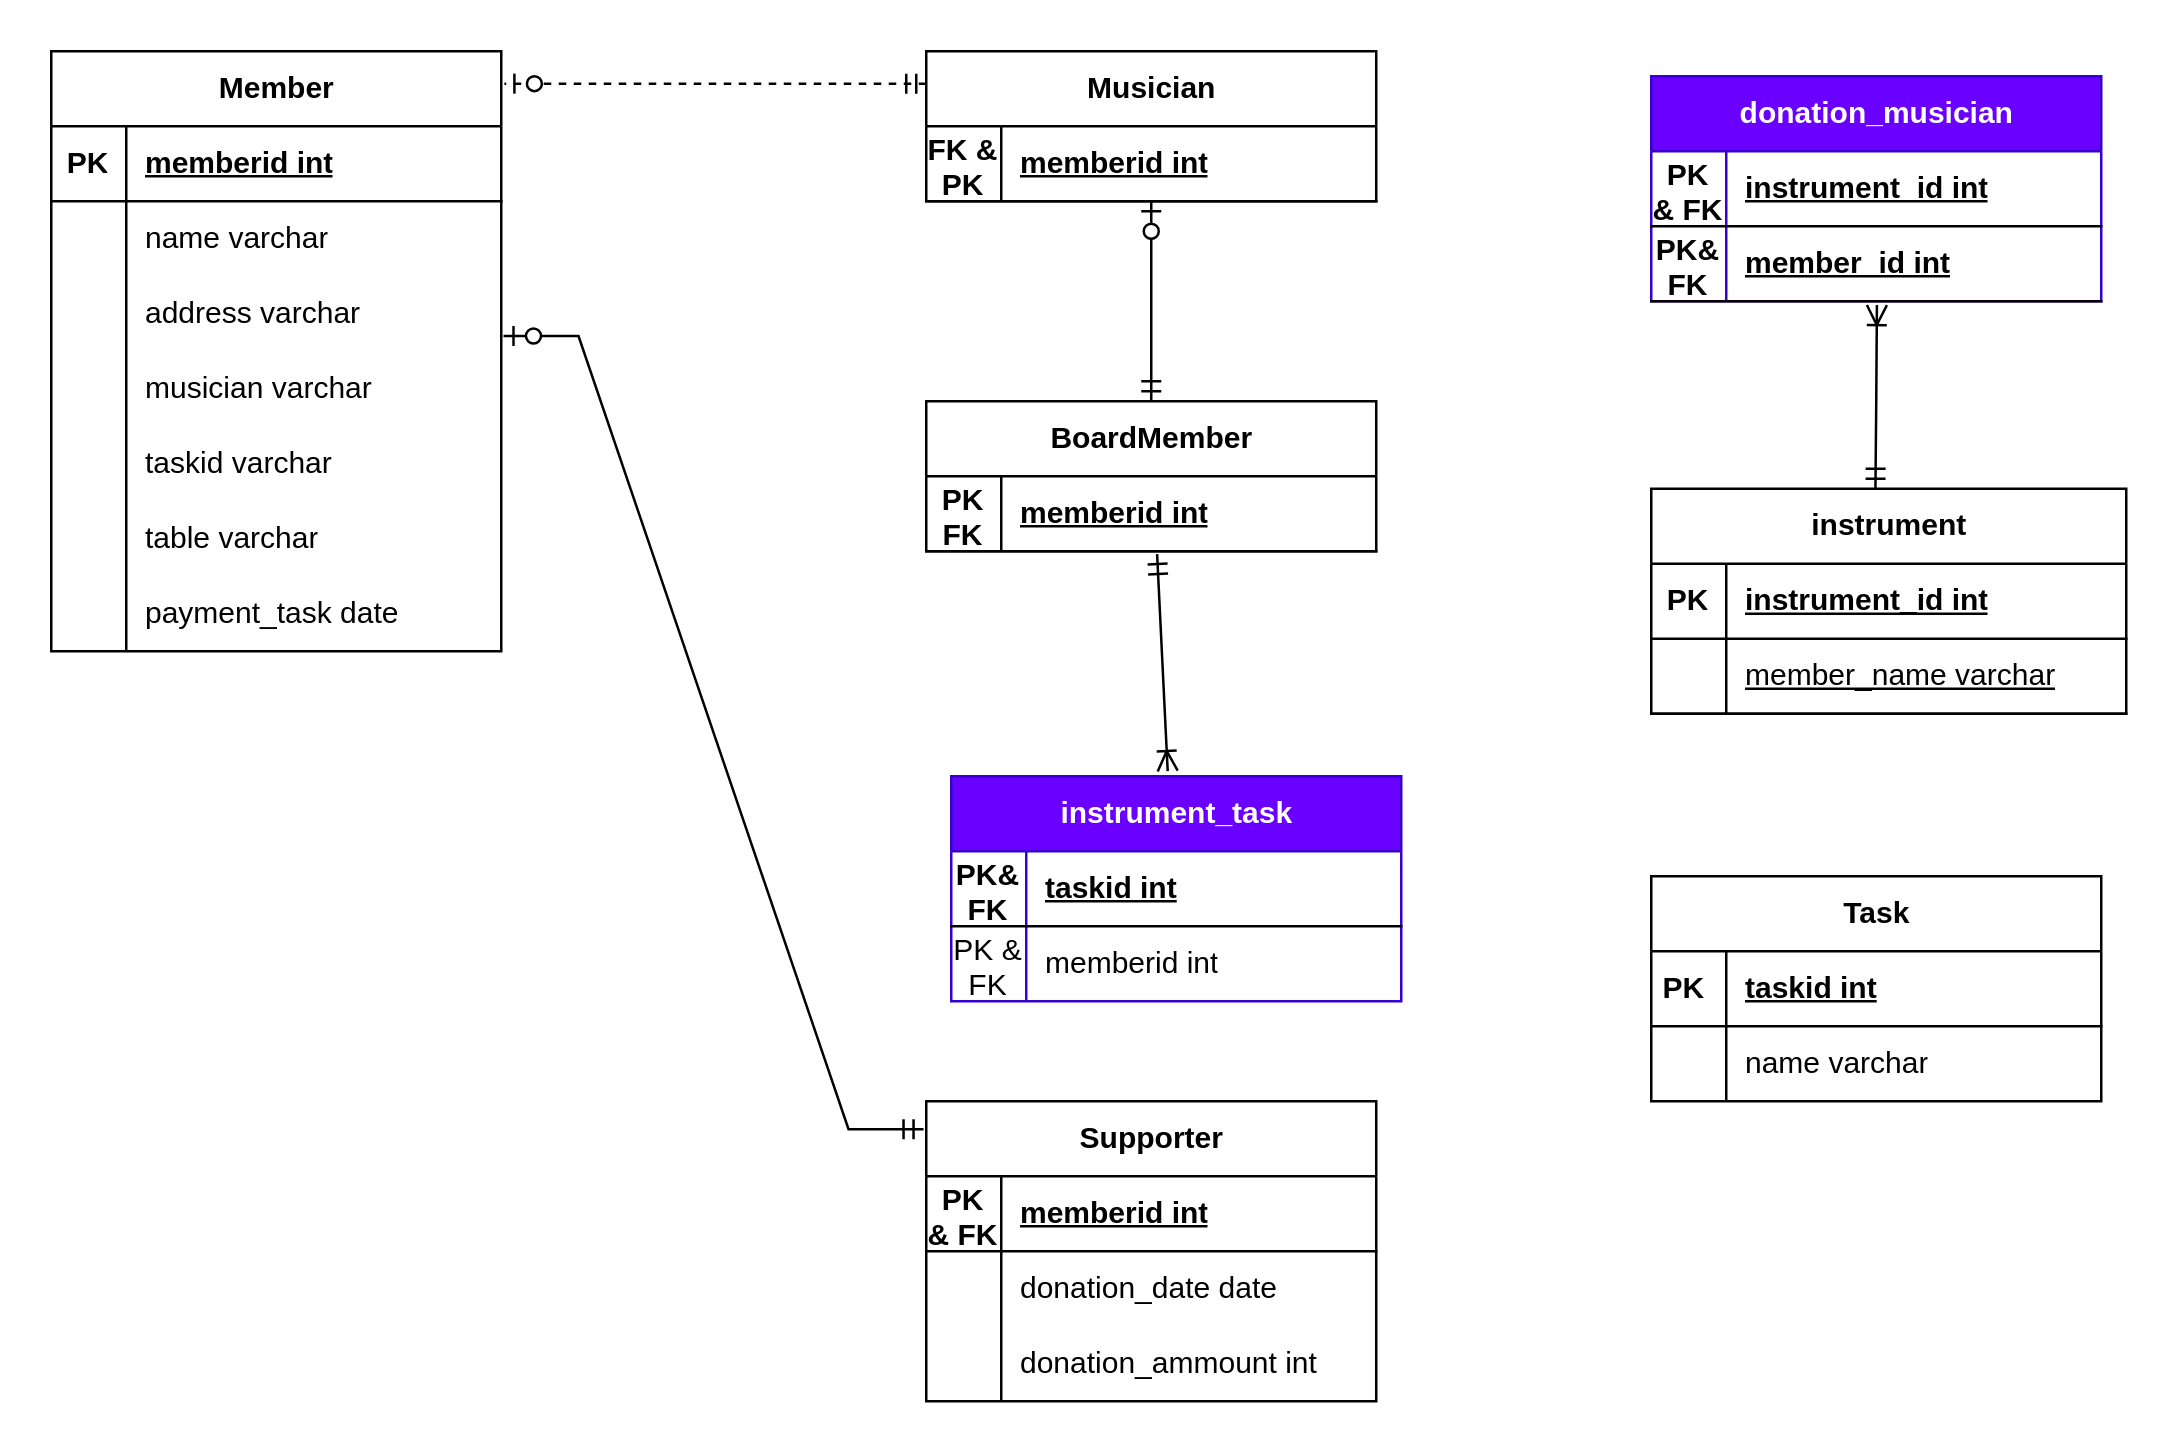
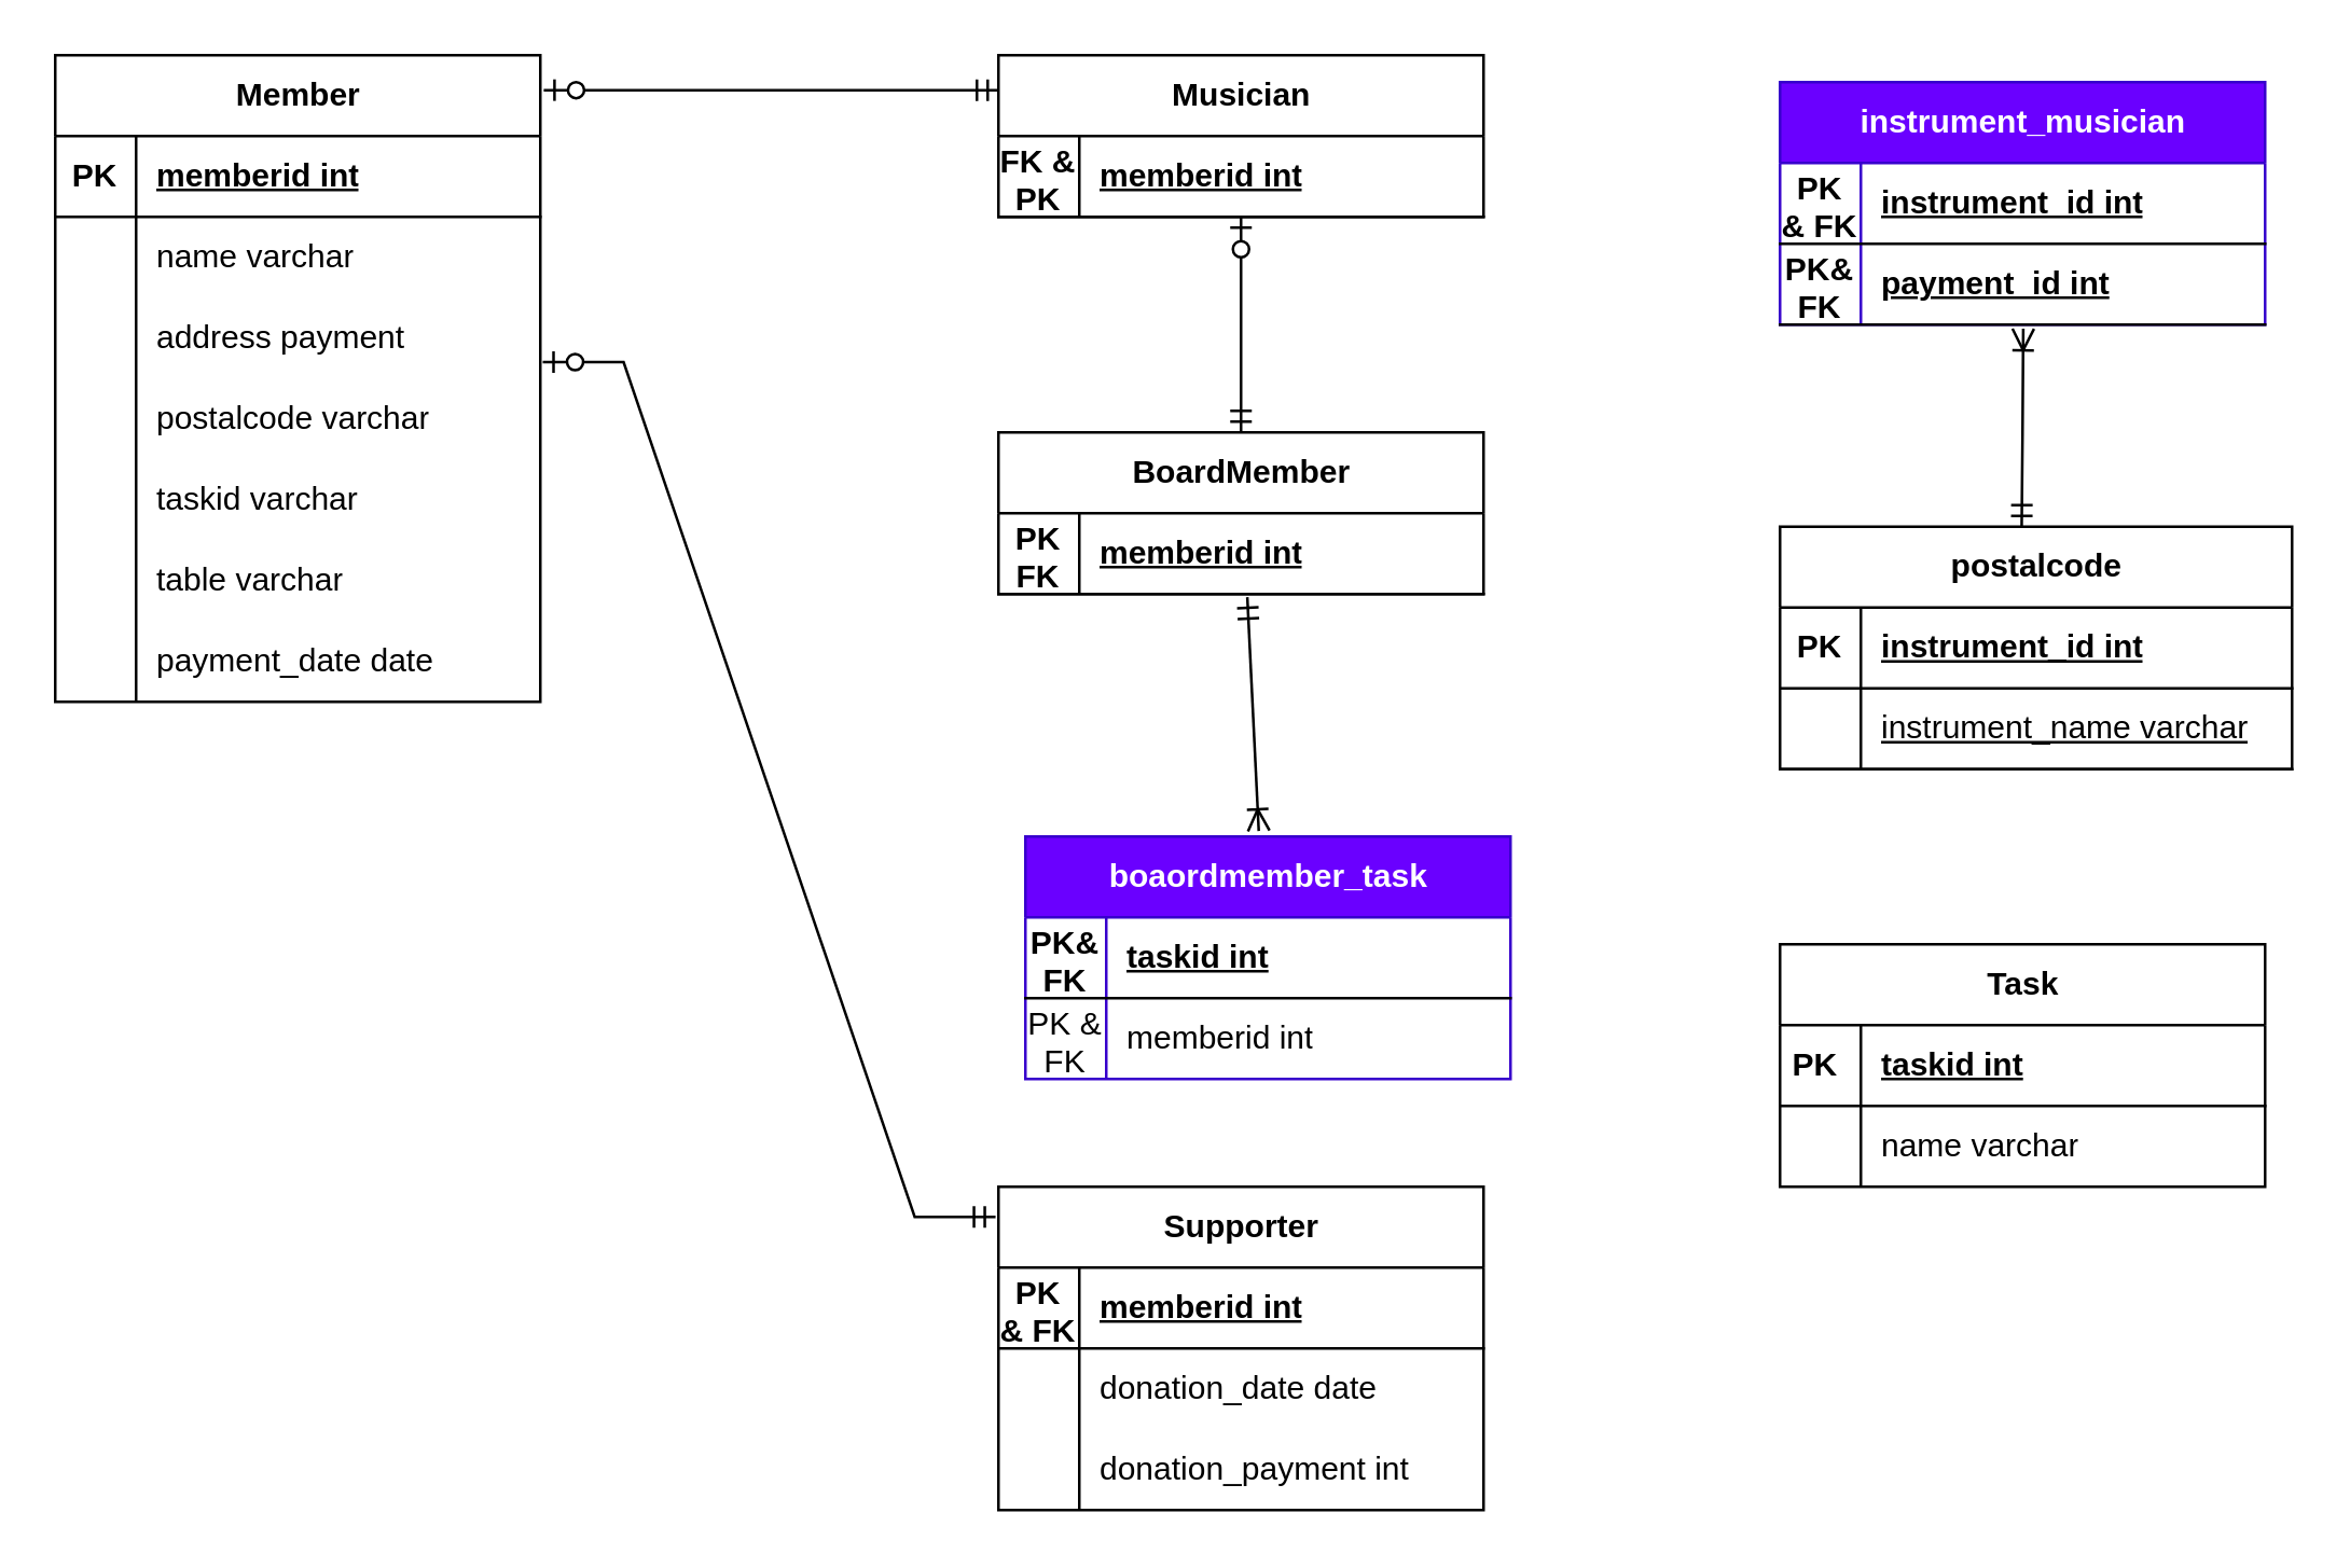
- <mxCell id="39" value="" style="edgeStyle=entityRelationEdgeStyle;fontSize=12;html=1;endArrow=ERzeroToOne;startArrow=ERmandOne;rounded=0;entryX=1.007;entryY=0.054;entryDx=0;entryDy=0;entryPerimeter=0;exitX=0;exitY=0.216;exitDx=0;exitDy=0;exitPerimeter=0;dashed=1;" edge="1" parent="1" source="24" target="2"><mxGeometry width="100" height="100" relative="1" as="geometry"><mxPoint x="650.36" y="43.96" as="sourcePoint" /><mxPoint x="230" y="40" as="targetPoint" /><Array as="points"><mxPoint x="240.36" y="58.96" /></Array></mxGeometry></mxCell>
+ <mxCell id="39" value="" style="edgeStyle=entityRelationEdgeStyle;fontSize=12;html=1;endArrow=ERzeroToOne;startArrow=ERmandOne;rounded=0;entryX=1.007;entryY=0.054;entryDx=0;entryDy=0;entryPerimeter=0;exitX=0;exitY=0.216;exitDx=0;exitDy=0;exitPerimeter=0;" edge="1" parent="1" source="24" target="2"><mxGeometry width="100" height="100" relative="1" as="geometry"><mxPoint x="650.36" y="43.96" as="sourcePoint" /><mxPoint x="230" y="40" as="targetPoint" /><Array as="points"><mxPoint x="240.36" y="58.96" /></Array></mxGeometry></mxCell>
- <mxCell id="52" value="donation_musician" style="shape=table;startSize=30;container=1;collapsible=1;childLayout=tableLayout;fixedRows=1;rowLines=0;fontStyle=1;align=center;resizeLast=1;html=1;fillColor=#6a00ff;fontColor=#ffffff;strokeColor=#3700CC;" vertex="1" parent="1"><mxGeometry x="660" y="30" width="180" height="90" as="geometry" /></mxCell>
+ <mxCell id="52" value="instrument_musician" style="shape=table;startSize=30;container=1;collapsible=1;childLayout=tableLayout;fixedRows=1;rowLines=0;fontStyle=1;align=center;resizeLast=1;html=1;fillColor=#6a00ff;fontColor=#ffffff;strokeColor=#3700CC;" vertex="1" parent="1"><mxGeometry x="660" y="30" width="180" height="90" as="geometry" /></mxCell>
- <mxCell id="58" value="member_id int" style="shape=partialRectangle;connectable=0;fillColor=none;top=0;left=0;bottom=0;right=0;align=left;spacingLeft=6;fontStyle=5;overflow=hidden;whiteSpace=wrap;html=1;" vertex="1" parent="56"><mxGeometry x="30" width="150" height="30" as="geometry"><mxRectangle width="150" height="30" as="alternateBounds" /></mxGeometry></mxCell>
+ <mxCell id="58" value="payment_id int" style="shape=partialRectangle;connectable=0;fillColor=none;top=0;left=0;bottom=0;right=0;align=left;spacingLeft=6;fontStyle=5;overflow=hidden;whiteSpace=wrap;html=1;" vertex="1" parent="56"><mxGeometry x="30" width="150" height="30" as="geometry"><mxRectangle width="150" height="30" as="alternateBounds" /></mxGeometry></mxCell>
- <mxCell id="11" value="address varchar" style="shape=partialRectangle;connectable=0;fillColor=none;top=0;left=0;bottom=0;right=0;align=left;spacingLeft=6;overflow=hidden;whiteSpace=wrap;html=1;" vertex="1" parent="9"><mxGeometry x="30" width="150" height="30" as="geometry"><mxRectangle width="150" height="30" as="alternateBounds" /></mxGeometry></mxCell>
+ <mxCell id="11" value="address payment" style="shape=partialRectangle;connectable=0;fillColor=none;top=0;left=0;bottom=0;right=0;align=left;spacingLeft=6;overflow=hidden;whiteSpace=wrap;html=1;" vertex="1" parent="9"><mxGeometry x="30" width="150" height="30" as="geometry"><mxRectangle width="150" height="30" as="alternateBounds" /></mxGeometry></mxCell>
- <mxCell id="14" value="musician varchar" style="shape=partialRectangle;connectable=0;fillColor=none;top=0;left=0;bottom=0;right=0;align=left;spacingLeft=6;overflow=hidden;whiteSpace=wrap;html=1;" vertex="1" parent="12"><mxGeometry x="30" width="150" height="30" as="geometry"><mxRectangle width="150" height="30" as="alternateBounds" /></mxGeometry></mxCell>
+ <mxCell id="14" value="postalcode varchar" style="shape=partialRectangle;connectable=0;fillColor=none;top=0;left=0;bottom=0;right=0;align=left;spacingLeft=6;overflow=hidden;whiteSpace=wrap;html=1;" vertex="1" parent="12"><mxGeometry x="30" width="150" height="30" as="geometry"><mxRectangle width="150" height="30" as="alternateBounds" /></mxGeometry></mxCell>
- <mxCell id="32" value="instrument" style="shape=table;startSize=30;container=1;collapsible=1;childLayout=tableLayout;fixedRows=1;rowLines=0;fontStyle=1;align=center;resizeLast=1;html=1;" vertex="1" parent="1"><mxGeometry x="660" y="195" width="190" height="90" as="geometry" /></mxCell>
+ <mxCell id="32" value="postalcode" style="shape=table;startSize=30;container=1;collapsible=1;childLayout=tableLayout;fixedRows=1;rowLines=0;fontStyle=1;align=center;resizeLast=1;html=1;" vertex="1" parent="1"><mxGeometry x="660" y="195" width="190" height="90" as="geometry" /></mxCell>
- <mxCell id="23" value="payment_task date" style="shape=partialRectangle;connectable=0;fillColor=none;top=0;left=0;bottom=0;right=0;align=left;spacingLeft=6;overflow=hidden;whiteSpace=wrap;html=1;" vertex="1" parent="21"><mxGeometry x="30" width="150" height="30" as="geometry"><mxRectangle width="150" height="30" as="alternateBounds" /></mxGeometry></mxCell>
+ <mxCell id="23" value="payment_date date" style="shape=partialRectangle;connectable=0;fillColor=none;top=0;left=0;bottom=0;right=0;align=left;spacingLeft=6;overflow=hidden;whiteSpace=wrap;html=1;" vertex="1" parent="21"><mxGeometry x="30" width="150" height="30" as="geometry"><mxRectangle width="150" height="30" as="alternateBounds" /></mxGeometry></mxCell>
- <mxCell id="38" value="&lt;span style=&quot;font-weight: normal;&quot;&gt;member_name varchar&lt;/span&gt;" style="shape=partialRectangle;connectable=0;fillColor=none;top=0;left=0;bottom=0;right=0;align=left;spacingLeft=6;fontStyle=5;overflow=hidden;whiteSpace=wrap;html=1;" vertex="1" parent="36"><mxGeometry x="30" width="160" height="30" as="geometry"><mxRectangle width="160" height="30" as="alternateBounds" /></mxGeometry></mxCell>
+ <mxCell id="38" value="&lt;span style=&quot;font-weight: normal;&quot;&gt;instrument_name varchar&lt;/span&gt;" style="shape=partialRectangle;connectable=0;fillColor=none;top=0;left=0;bottom=0;right=0;align=left;spacingLeft=6;fontStyle=5;overflow=hidden;whiteSpace=wrap;html=1;" vertex="1" parent="36"><mxGeometry x="30" width="160" height="30" as="geometry"><mxRectangle width="160" height="30" as="alternateBounds" /></mxGeometry></mxCell>
- <mxCell id="67" value="instrument_task" style="shape=table;startSize=30;container=1;collapsible=1;childLayout=tableLayout;fixedRows=1;rowLines=0;fontStyle=1;align=center;resizeLast=1;html=1;fillColor=#6a00ff;fontColor=#ffffff;strokeColor=#3700CC;" vertex="1" parent="1"><mxGeometry x="380" y="310" width="180" height="90" as="geometry" /></mxCell>
+ <mxCell id="67" value="boaordmember_task" style="shape=table;startSize=30;container=1;collapsible=1;childLayout=tableLayout;fixedRows=1;rowLines=0;fontStyle=1;align=center;resizeLast=1;html=1;fillColor=#6a00ff;fontColor=#ffffff;strokeColor=#3700CC;" vertex="1" parent="1"><mxGeometry x="380" y="310" width="180" height="90" as="geometry" /></mxCell>
- <mxCell id="51" value="donation_ammount int" style="shape=partialRectangle;connectable=0;fillColor=none;top=0;left=0;bottom=0;right=0;align=left;spacingLeft=6;overflow=hidden;whiteSpace=wrap;html=1;" vertex="1" parent="49"><mxGeometry x="30" width="150" height="30" as="geometry"><mxRectangle width="150" height="30" as="alternateBounds" /></mxGeometry></mxCell>
+ <mxCell id="51" value="donation_payment int" style="shape=partialRectangle;connectable=0;fillColor=none;top=0;left=0;bottom=0;right=0;align=left;spacingLeft=6;overflow=hidden;whiteSpace=wrap;html=1;" vertex="1" parent="49"><mxGeometry x="30" width="150" height="30" as="geometry"><mxRectangle width="150" height="30" as="alternateBounds" /></mxGeometry></mxCell>
